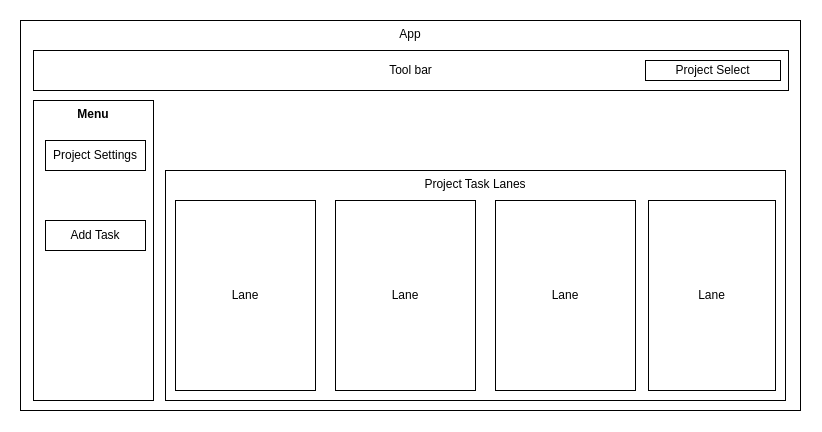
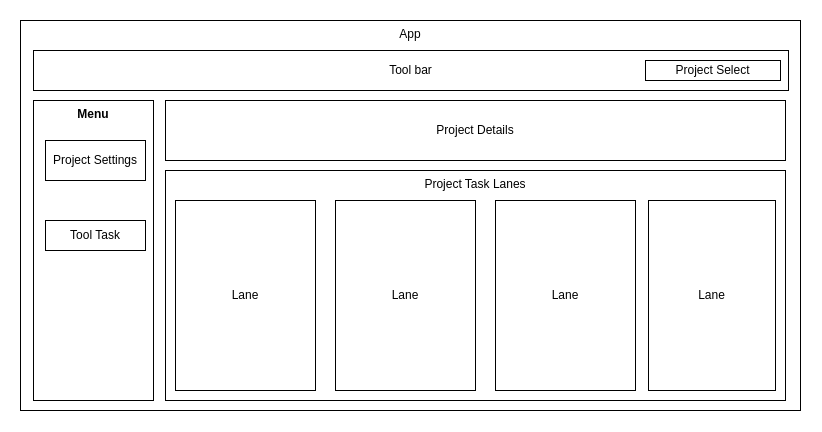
+ <mxCell id="6" value="Project Details" style="rounded=0;whiteSpace=wrap;html=1;hachureGap=4;pointerEvents=0;" vertex="1" parent="1"><mxGeometry x="165" y="100" width="620" height="60" as="geometry" /></mxCell>
- <mxCell id="12" value="Project Settings" style="rounded=0;whiteSpace=wrap;html=1;hachureGap=4;pointerEvents=0;verticalAlign=middle;" vertex="1" parent="1"><mxGeometry x="45" y="140" width="100" height="30" as="geometry" /></mxCell>
+ <mxCell id="12" value="Project Settings" style="rounded=0;whiteSpace=wrap;html=1;hachureGap=4;pointerEvents=0;verticalAlign=middle;" vertex="1" parent="1"><mxGeometry x="45" y="140" width="100" height="40" as="geometry" /></mxCell>
- <mxCell id="13" value="Add Task" style="rounded=0;whiteSpace=wrap;html=1;hachureGap=4;pointerEvents=0;verticalAlign=middle;" vertex="1" parent="1"><mxGeometry x="45" y="220" width="100" height="30" as="geometry" /></mxCell>
+ <mxCell id="13" value="Tool Task" style="rounded=0;whiteSpace=wrap;html=1;hachureGap=4;pointerEvents=0;verticalAlign=middle;" vertex="1" parent="1"><mxGeometry x="45" y="220" width="100" height="30" as="geometry" /></mxCell>
